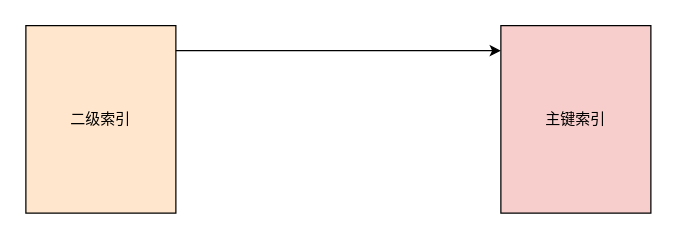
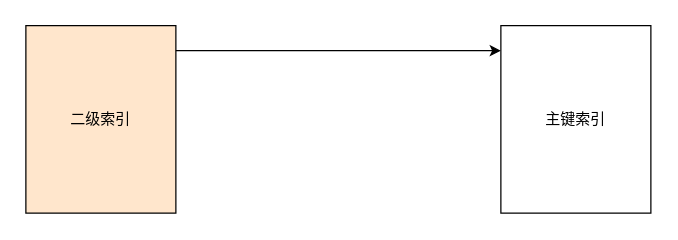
- <mxCell id="3" value="主键索引" style="rounded=0;whiteSpace=wrap;html=1;fillColor=#f8cecc;" vertex="1" parent="1"><mxGeometry x="400" y="20" width="120" height="150" as="geometry" /></mxCell>
+ <mxCell id="3" value="主键索引" style="rounded=0;whiteSpace=wrap;html=1;" vertex="1" parent="1"><mxGeometry x="400" y="20" width="120" height="150" as="geometry" /></mxCell>
